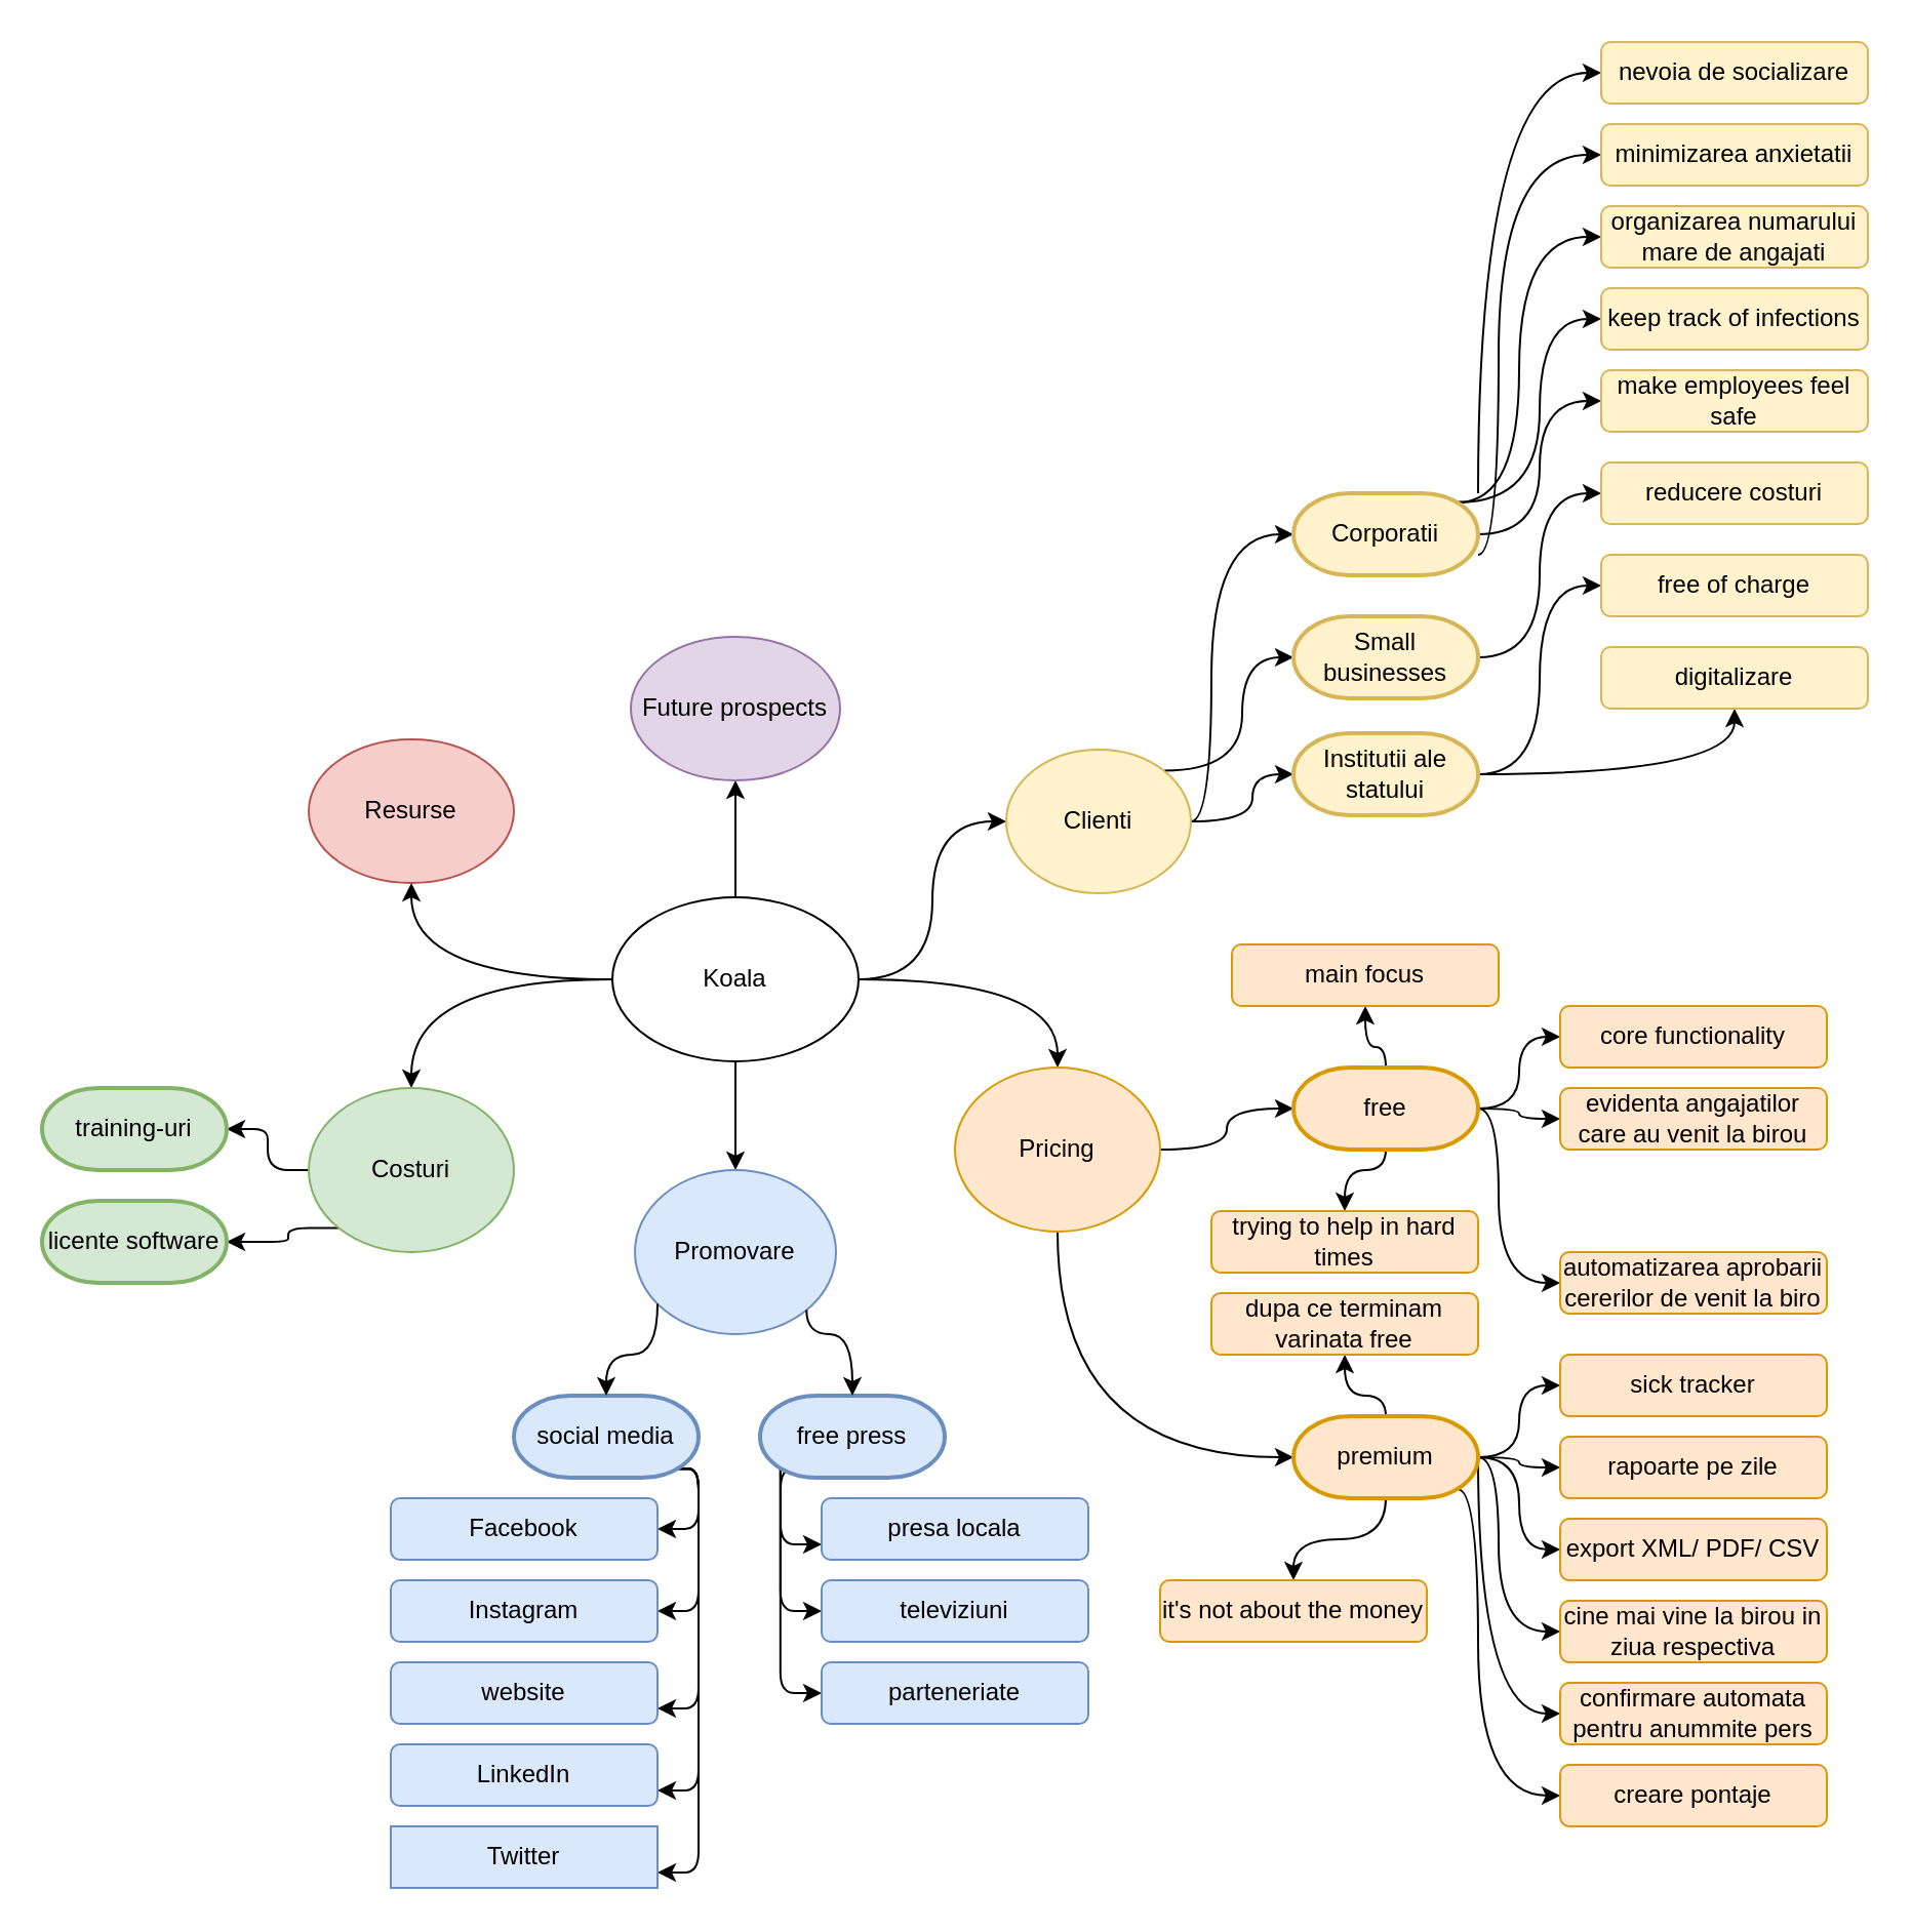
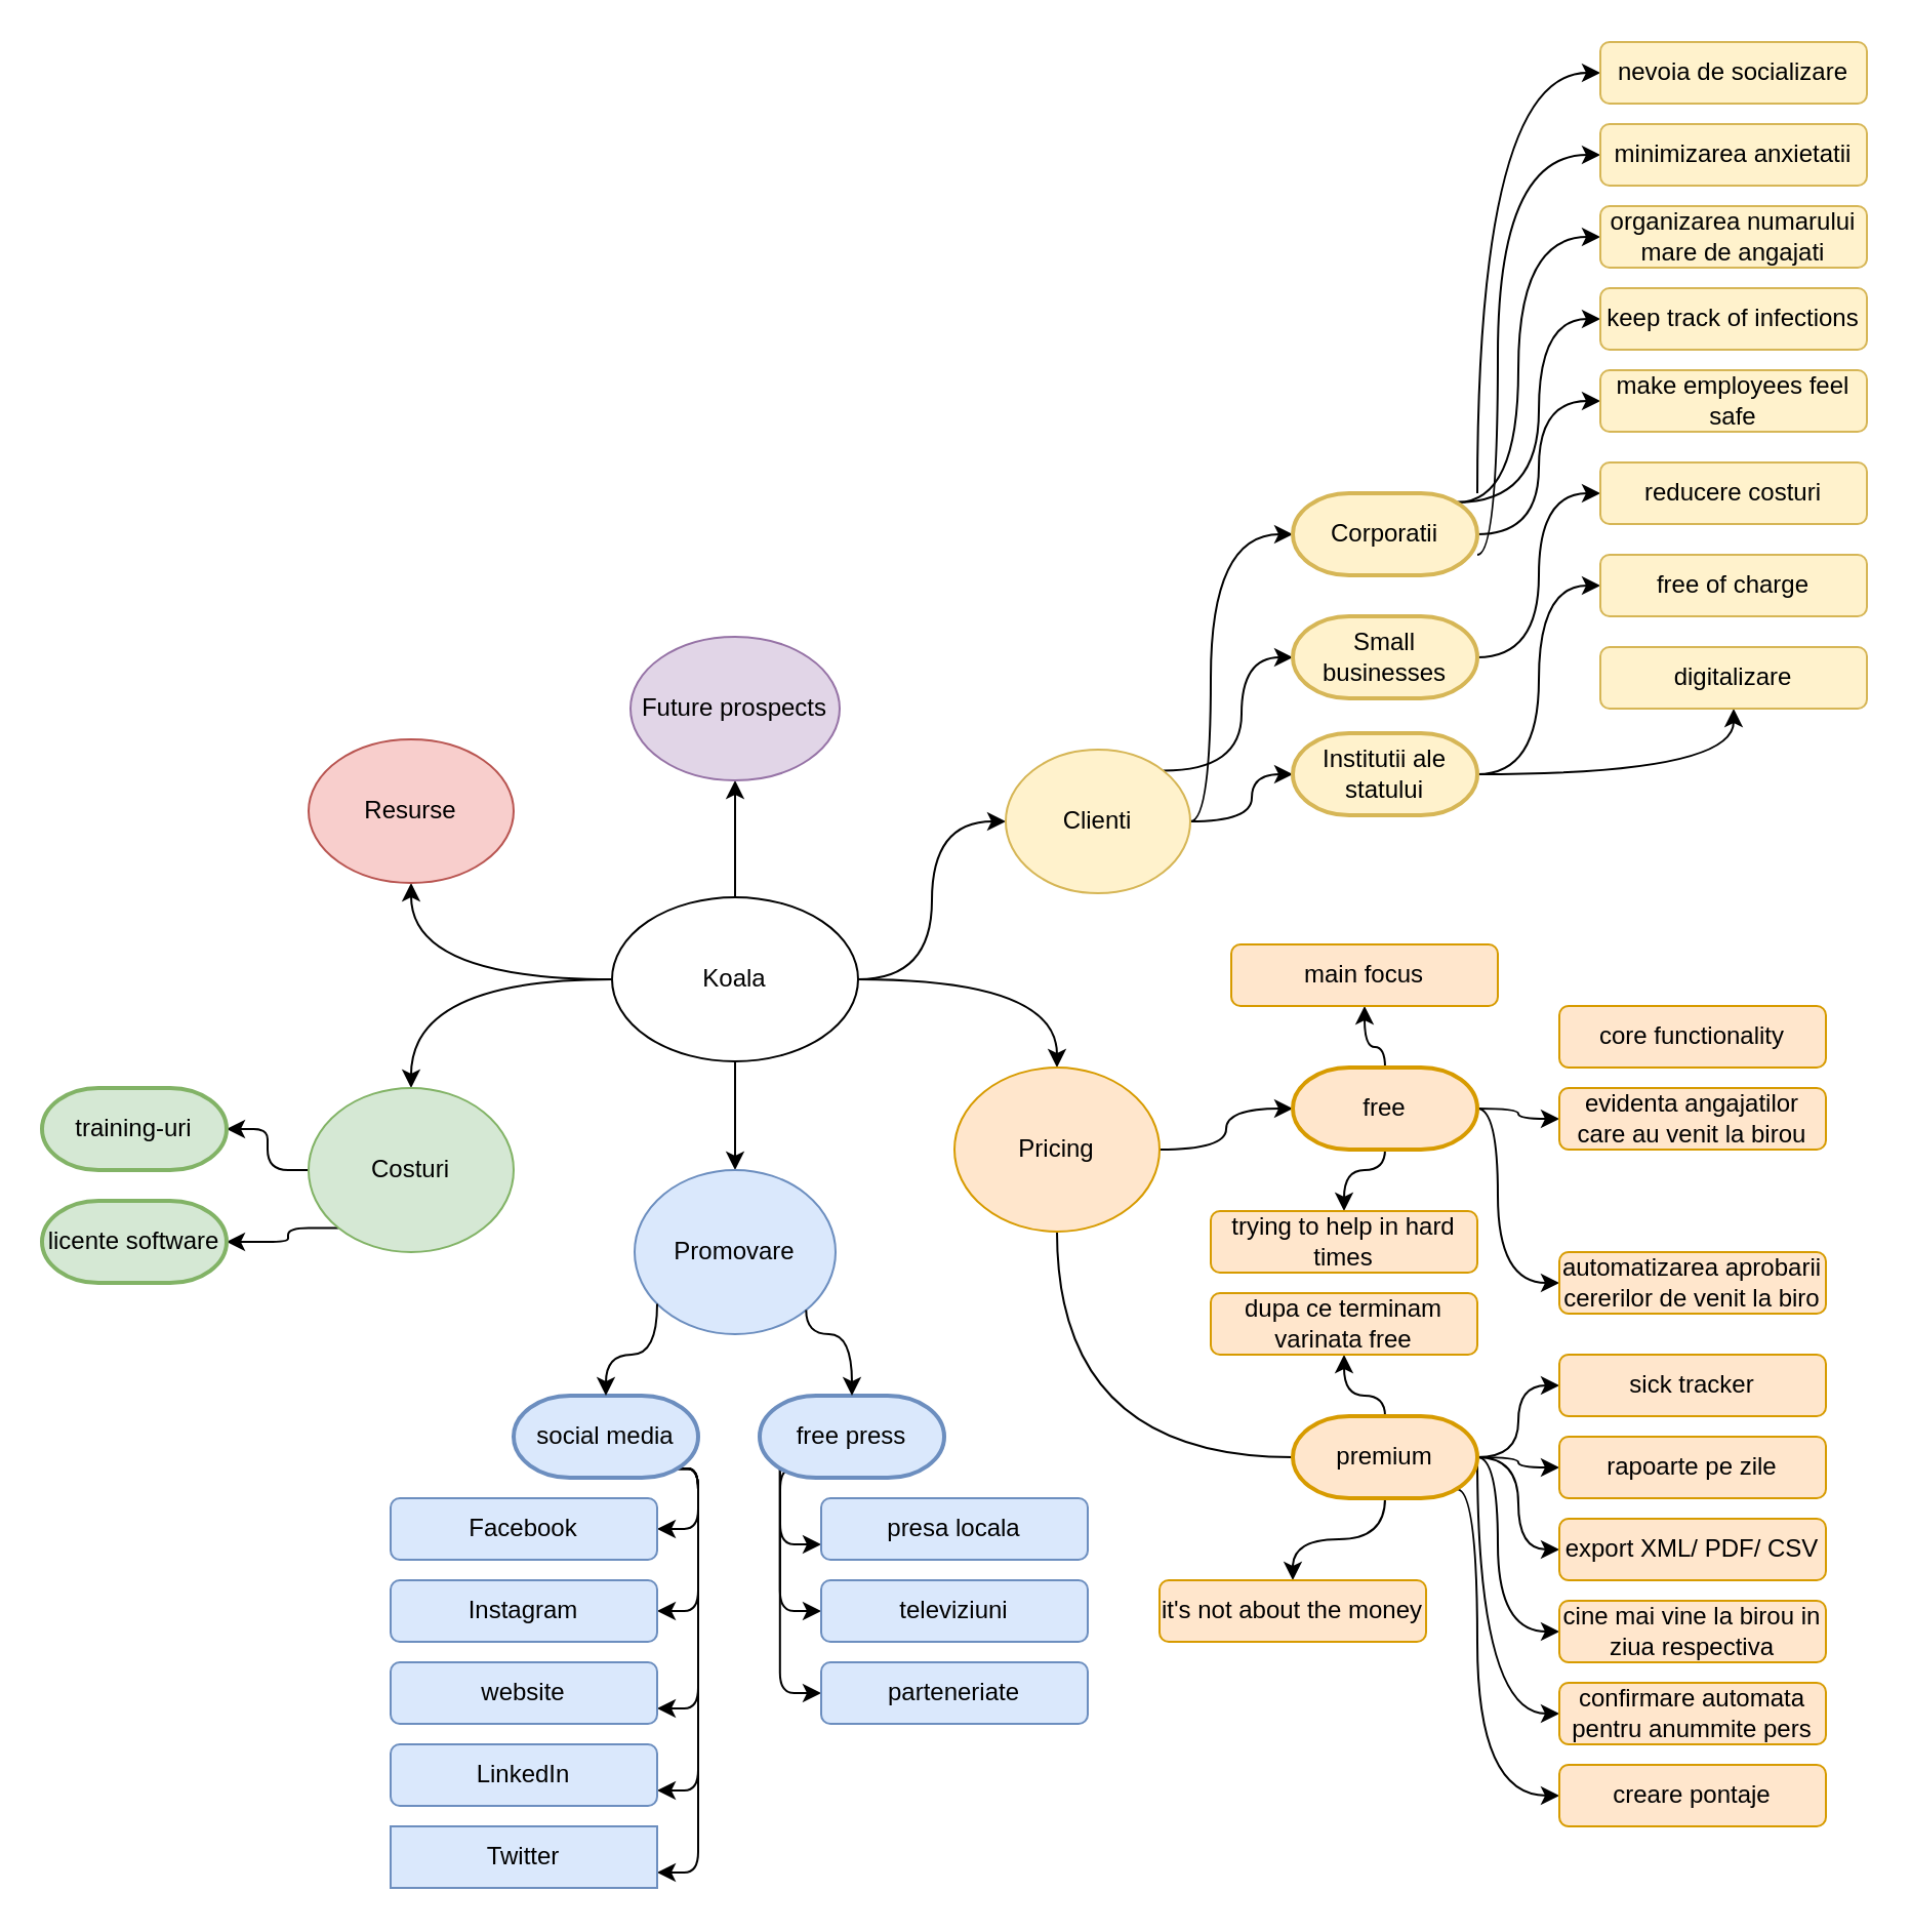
- <mxCell id="42" style="edgeStyle=orthogonalEdgeStyle;curved=1;orthogonalLoop=1;jettySize=auto;html=1;entryX=0;entryY=0.5;entryDx=0;entryDy=0;" parent="1" source="47" target="57" edge="1"><mxGeometry relative="1" as="geometry" /></mxCell>
- <mxCell id="14" style="edgeStyle=orthogonalEdgeStyle;curved=1;orthogonalLoop=1;jettySize=auto;html=1;entryX=0;entryY=0.5;entryDx=0;entryDy=0;entryPerimeter=0;exitX=0.5;exitY=1;exitDx=0;exitDy=0;" parent="1" source="15" target="56" edge="1"><mxGeometry relative="1" as="geometry" /></mxCell>
+ <mxCell id="14" style="edgeStyle=orthogonalEdgeStyle;curved=1;orthogonalLoop=1;jettySize=auto;html=1;entryX=0;entryY=0.5;entryDx=0;entryDy=0;entryPerimeter=0;exitX=0.5;exitY=1;exitDx=0;exitDy=0;endArrow=none;" parent="1" source="15" target="56" edge="1"><mxGeometry relative="1" as="geometry" /></mxCell>
